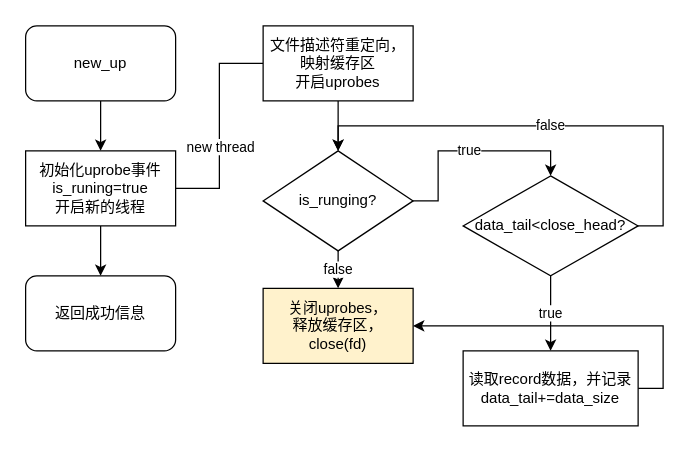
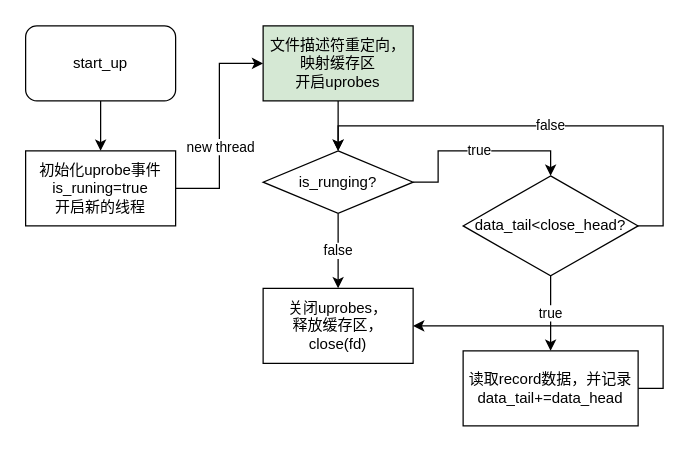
- <mxCell id="3" value="new_up" style="rounded=1;whiteSpace=wrap;html=1;" vertex="1" parent="1"><mxGeometry x="20" y="20" width="120" height="60" as="geometry" /></mxCell>
+ <mxCell id="3" value="start_up" style="rounded=1;whiteSpace=wrap;html=1;" vertex="1" parent="1"><mxGeometry x="20" y="20" width="120" height="60" as="geometry" /></mxCell>
- <mxCell id="5" style="edgeStyle=orthogonalEdgeStyle;rounded=0;orthogonalLoop=1;jettySize=auto;html=1;exitX=1;exitY=0.5;exitDx=0;exitDy=0;entryX=0;entryY=0.5;entryDx=0;entryDy=0;endArrow=none;" edge="1" parent="1" source="7" target="10"><mxGeometry relative="1" as="geometry" /></mxCell>
+ <mxCell id="5" style="edgeStyle=orthogonalEdgeStyle;rounded=0;orthogonalLoop=1;jettySize=auto;html=1;exitX=1;exitY=0.5;exitDx=0;exitDy=0;entryX=0;entryY=0.5;entryDx=0;entryDy=0;" edge="1" parent="1" source="7" target="10"><mxGeometry relative="1" as="geometry" /></mxCell>
- <mxCell id="10" value="文件描述符重定向，&lt;br&gt;映射缓存区&lt;br&gt;开启uprobes" style="rounded=0;whiteSpace=wrap;html=1;" vertex="1" parent="1"><mxGeometry x="210" y="20" width="120" height="60" as="geometry" /></mxCell>
+ <mxCell id="10" value="文件描述符重定向，&lt;br&gt;映射缓存区&lt;br&gt;开启uprobes" style="rounded=0;whiteSpace=wrap;html=1;fillColor=#d5e8d4;" vertex="1" parent="1"><mxGeometry x="210" y="20" width="120" height="60" as="geometry" /></mxCell>
- <mxCell id="13" value="is_runging?" style="rhombus;whiteSpace=wrap;html=1;" vertex="1" parent="1"><mxGeometry x="210" y="120" width="120" height="80" as="geometry" /></mxCell>
+ <mxCell id="13" value="is_runging?" style="rhombus;whiteSpace=wrap;html=1;" vertex="1" parent="1"><mxGeometry x="210" y="120" width="120" height="50" as="geometry" /></mxCell>
- <mxCell id="4" style="edgeStyle=orthogonalEdgeStyle;rounded=0;orthogonalLoop=1;jettySize=auto;html=1;exitX=0.5;exitY=1;exitDx=0;exitDy=0;entryX=0.5;entryY=0;entryDx=0;entryDy=0;" edge="1" parent="1" source="7" target="8"><mxGeometry relative="1" as="geometry" /></mxCell>
- <mxCell id="8" value="返回成功信息" style="rounded=1;whiteSpace=wrap;html=1;" vertex="1" parent="1"><mxGeometry x="20" y="220" width="120" height="60" as="geometry" /></mxCell>
- <mxCell id="14" value="关闭uprobes，&lt;br&gt;释放缓存区，&lt;br&gt;close(fd)" style="rounded=0;whiteSpace=wrap;html=1;fillColor=#fff2cc;" vertex="1" parent="1"><mxGeometry x="210" y="230" width="120" height="60" as="geometry" /></mxCell>
+ <mxCell id="14" value="关闭uprobes，&lt;br&gt;释放缓存区，&lt;br&gt;close(fd)" style="rounded=0;whiteSpace=wrap;html=1;" vertex="1" parent="1"><mxGeometry x="210" y="230" width="120" height="60" as="geometry" /></mxCell>
- <mxCell id="19" value="读取record数据，并记录&lt;br&gt;data_tail+=data_size" style="rounded=0;whiteSpace=wrap;html=1;" vertex="1" parent="1"><mxGeometry x="370" y="280" width="140" height="60" as="geometry" /></mxCell>
+ <mxCell id="19" value="读取record数据，并记录&lt;br&gt;data_tail+=data_head" style="rounded=0;whiteSpace=wrap;html=1;" vertex="1" parent="1"><mxGeometry x="370" y="280" width="140" height="60" as="geometry" /></mxCell>
